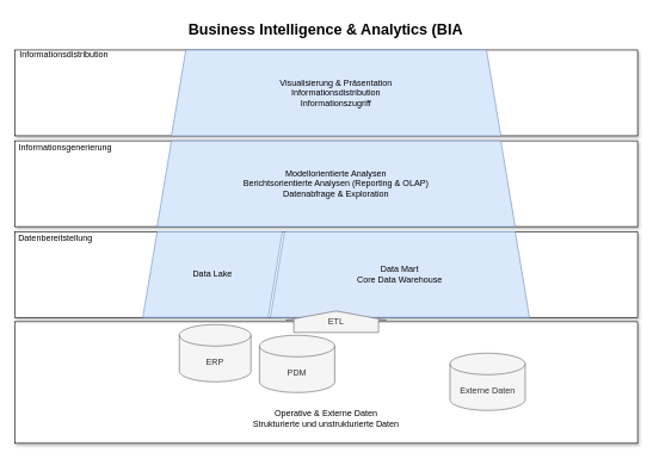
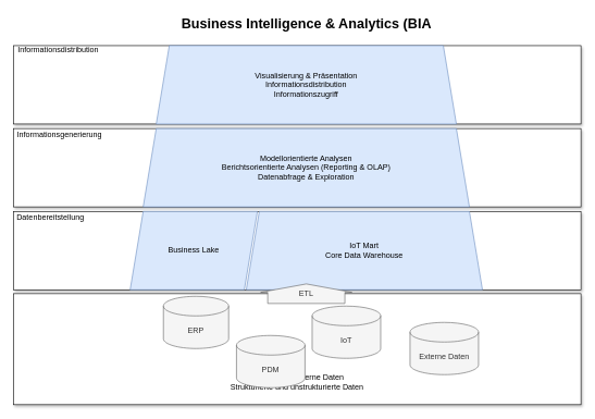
- <mxCell id="15" value="&lt;font size=&quot;1&quot;&gt;&lt;b&gt;&lt;font style=&quot;font-size: 21px;&quot;&gt;Business Intelligence &amp;amp; Analytics (BIA&lt;/font&gt;&lt;/b&gt;&lt;/font&gt;" style="text;html=1;strokeColor=none;fillColor=none;align=center;verticalAlign=middle;whiteSpace=wrap;rounded=0;" parent="1" vertex="1"><mxGeometry x="249.75" y="25" width="408.5" height="30" as="geometry" /></mxCell>
+ <mxCell id="15" value="&lt;font size=&quot;1&quot;&gt;&lt;b&gt;&lt;font style=&quot;font-size: 21px;&quot;&gt;Business Intelligence &amp;amp; Analytics (BIA&lt;/font&gt;&lt;/b&gt;&lt;/font&gt;" style="text;html=1;strokeColor=none;fillColor=none;align=center;verticalAlign=middle;whiteSpace=wrap;rounded=0;" parent="1" vertex="1"><mxGeometry x="264.75" y="20" width="408.5" height="30" as="geometry" /></mxCell>
- <mxCell id="7" value="Data Lake" style="shape=parallelogram;perimeter=parallelogramPerimeter;whiteSpace=wrap;html=1;fixedSize=1;fillColor=#dae8fc;strokeColor=#6c8ebf;" parent="1" vertex="1"><mxGeometry x="199" y="323" width="195" height="120" as="geometry" /></mxCell>
+ <mxCell id="7" value="Business Lake" style="shape=parallelogram;perimeter=parallelogramPerimeter;whiteSpace=wrap;html=1;fixedSize=1;fillColor=#dae8fc;strokeColor=#6c8ebf;" parent="1" vertex="1"><mxGeometry x="199" y="323" width="195" height="120" as="geometry" /></mxCell>
- <mxCell id="6" value="Data Mart&lt;br&gt;Core Data Warehouse" style="shape=trapezoid;perimeter=trapezoidPerimeter;whiteSpace=wrap;html=1;fixedSize=1;fillColor=#dae8fc;strokeColor=#6c8ebf;" parent="1" vertex="1"><mxGeometry x="377" y="323" width="362" height="120" as="geometry" /></mxCell>
+ <mxCell id="6" value="IoT Mart&lt;br&gt;Core Data Warehouse" style="shape=trapezoid;perimeter=trapezoidPerimeter;whiteSpace=wrap;html=1;fixedSize=1;fillColor=#dae8fc;strokeColor=#6c8ebf;" parent="1" vertex="1"><mxGeometry x="377" y="323" width="362" height="120" as="geometry" /></mxCell>
- <mxCell id="11" value="PDM" style="shape=cylinder3;whiteSpace=wrap;html=1;boundedLbl=1;backgroundOutline=1;size=15;fillColor=#f5f5f5;fontColor=#333333;strokeColor=#666666;" parent="1" vertex="1"><mxGeometry x="362" y="468" width="105" height="80" as="geometry" /></mxCell>
+ <mxCell id="11" value="PDM" style="shape=cylinder3;whiteSpace=wrap;html=1;boundedLbl=1;backgroundOutline=1;size=15;fillColor=#f5f5f5;fontColor=#333333;strokeColor=#666666;" parent="1" vertex="1"><mxGeometry x="362" y="513" width="105" height="80" as="geometry" /></mxCell>
+ <mxCell id="12" value="IoT" style="shape=cylinder3;whiteSpace=wrap;html=1;boundedLbl=1;backgroundOutline=1;size=15;fillColor=#f5f5f5;fontColor=#333333;strokeColor=#666666;" parent="1" vertex="1"><mxGeometry x="478" y="468" width="105" height="80" as="geometry" /></mxCell>
